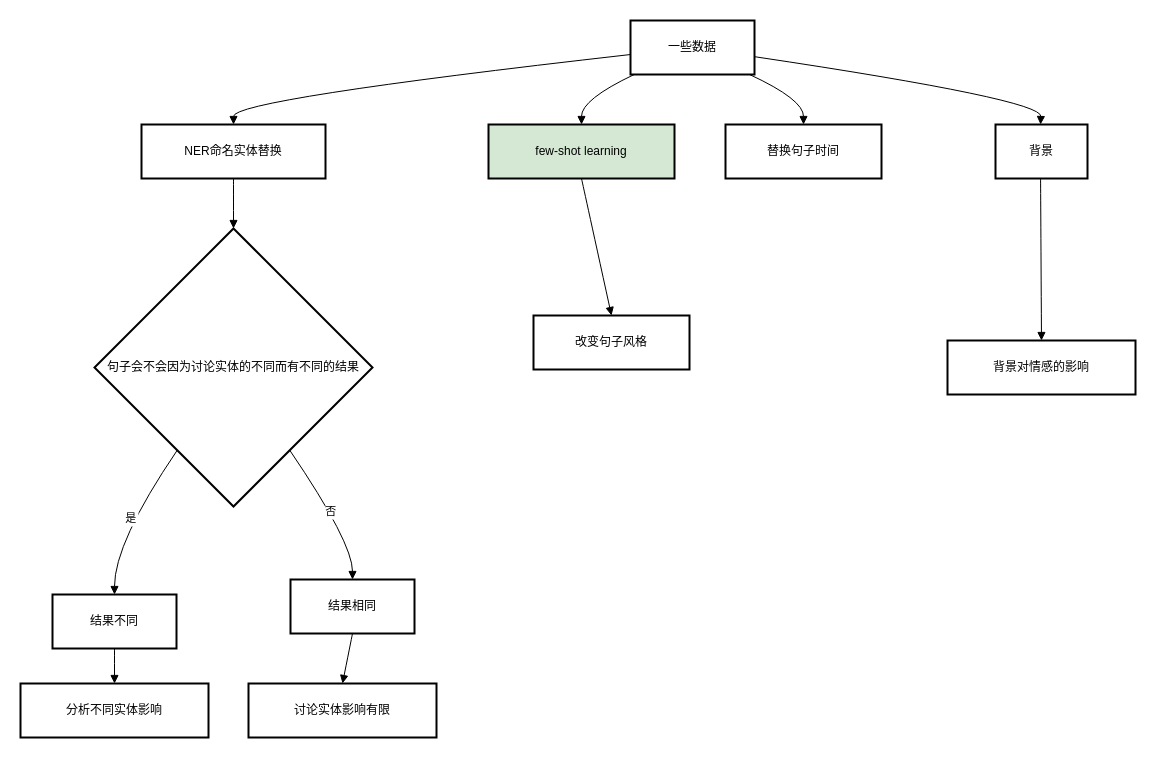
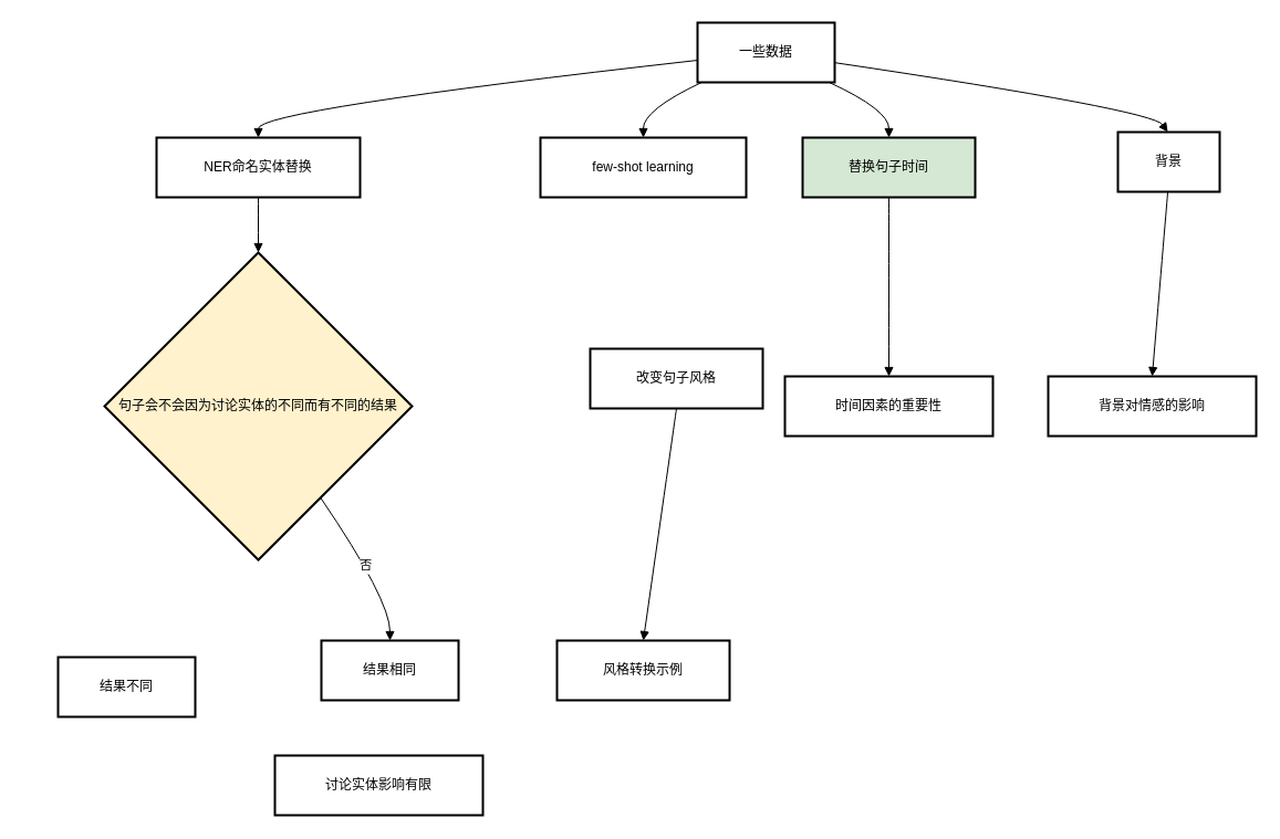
- <mxCell id="7" value="few-shot learning" style="whiteSpace=wrap;strokeWidth=2;fillColor=#d5e8d4;" vertex="1" parent="1"><mxGeometry x="488" y="124" width="186" height="54" as="geometry" /></mxCell>
+ <mxCell id="7" value="few-shot learning" style="whiteSpace=wrap;strokeWidth=2;" vertex="1" parent="1"><mxGeometry x="488" y="124" width="186" height="54" as="geometry" /></mxCell>
- <mxCell id="9" value="替换句子时间" style="whiteSpace=wrap;strokeWidth=2;" vertex="1" parent="1"><mxGeometry x="725" y="124" width="156" height="54" as="geometry" /></mxCell>
+ <mxCell id="9" value="替换句子时间" style="whiteSpace=wrap;strokeWidth=2;fillColor=#d5e8d4;" vertex="1" parent="1"><mxGeometry x="725" y="124" width="156" height="54" as="geometry" /></mxCell>
- <mxCell id="10" value="背景" style="whiteSpace=wrap;strokeWidth=2;" vertex="1" parent="1"><mxGeometry x="995" y="124" width="92" height="54" as="geometry" /></mxCell>
+ <mxCell id="10" value="背景" style="whiteSpace=wrap;strokeWidth=2;" vertex="1" parent="1"><mxGeometry x="1010" y="119" width="92" height="54" as="geometry" /></mxCell>
- <mxCell id="21" value="" style="curved=1;startArrow=none;endArrow=block;exitX=0.5;exitY=1;entryX=0.5;entryY=0;" edge="1" parent="1" source="7" target="8"><mxGeometry relative="1" as="geometry"><Array as="points" /></mxGeometry></mxCell>
+ <mxCell id="27" value="" style="curved=1;startArrow=none;endArrow=block;exitX=0.5;exitY=1;entryX=0.5;entryY=0;" edge="1" parent="1" source="9" target="14"><mxGeometry relative="1" as="geometry"><Array as="points" /></mxGeometry></mxCell>
- <mxCell id="4" value="句子会不会因为讨论实体的不同而有不同的结果" style="rhombus;strokeWidth=2;whiteSpace=wrap;" vertex="1" parent="1"><mxGeometry x="94" y="228" width="278" height="278" as="geometry" /></mxCell>
+ <mxCell id="4" value="句子会不会因为讨论实体的不同而有不同的结果" style="rhombus;strokeWidth=2;whiteSpace=wrap;fillColor=#fff2cc;" vertex="1" parent="1"><mxGeometry x="94" y="228" width="278" height="278" as="geometry" /></mxCell>
+ <mxCell id="14" value="时间因素的重要性" style="whiteSpace=wrap;strokeWidth=2;" vertex="1" parent="1"><mxGeometry x="709" y="340" width="188" height="54" as="geometry" /></mxCell>
+ <mxCell id="26" value="" style="curved=1;startArrow=none;endArrow=block;exitX=0.5;exitY=1;entryX=0.5;entryY=-0.01;" edge="1" parent="1" source="8" target="13"><mxGeometry relative="1" as="geometry"><Array as="points" /></mxGeometry></mxCell>
- <mxCell id="18" value="是" style="curved=1;startArrow=none;endArrow=block;exitX=0.16;exitY=1;entryX=0.5;entryY=-0.01;" edge="1" parent="1" source="4" target="5"><mxGeometry relative="1" as="geometry"><Array as="points"><mxPoint x="114" y="542" /></Array></mxGeometry></mxCell>
+ <mxCell id="13" value="风格转换示例" style="whiteSpace=wrap;strokeWidth=2;" vertex="1" parent="1"><mxGeometry x="503" y="579" width="156" height="54" as="geometry" /></mxCell>
- <mxCell id="25" value="" style="curved=1;startArrow=none;endArrow=block;exitX=0.5;exitY=0.99;entryX=0.5;entryY=-0.01;" edge="1" parent="1" source="6" target="12"><mxGeometry relative="1" as="geometry"><Array as="points" /></mxGeometry></mxCell>
- <mxCell id="24" value="" style="curved=1;startArrow=none;endArrow=block;exitX=0.5;exitY=0.99;entryX=0.5;entryY=-0.01;" edge="1" parent="1" source="5" target="11"><mxGeometry relative="1" as="geometry"><Array as="points" /></mxGeometry></mxCell>
- <mxCell id="11" value="分析不同实体影响" style="whiteSpace=wrap;strokeWidth=2;" vertex="1" parent="1"><mxGeometry x="20" y="683" width="188" height="54" as="geometry" /></mxCell>
